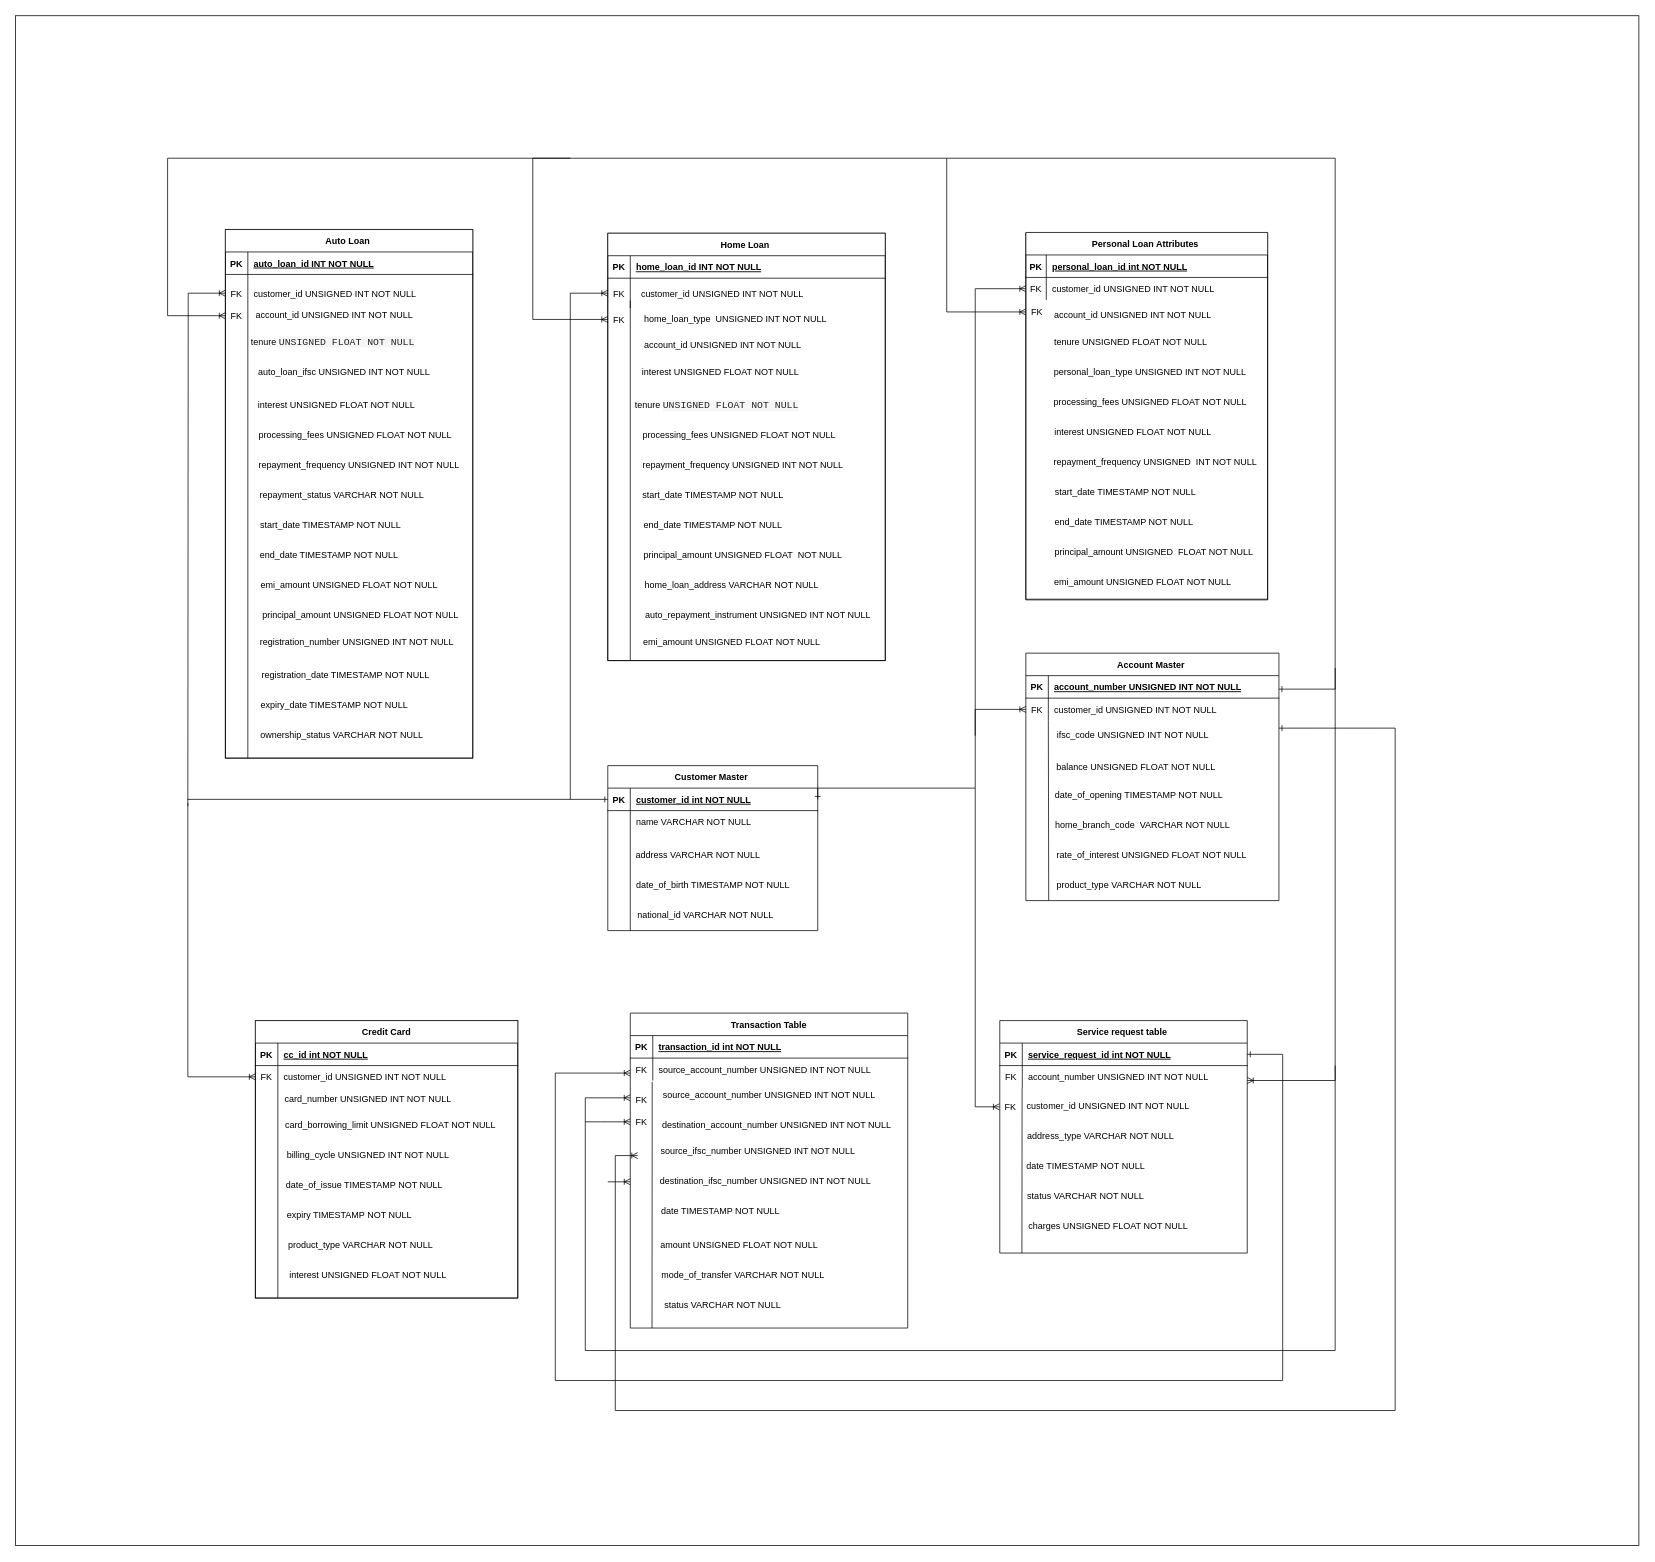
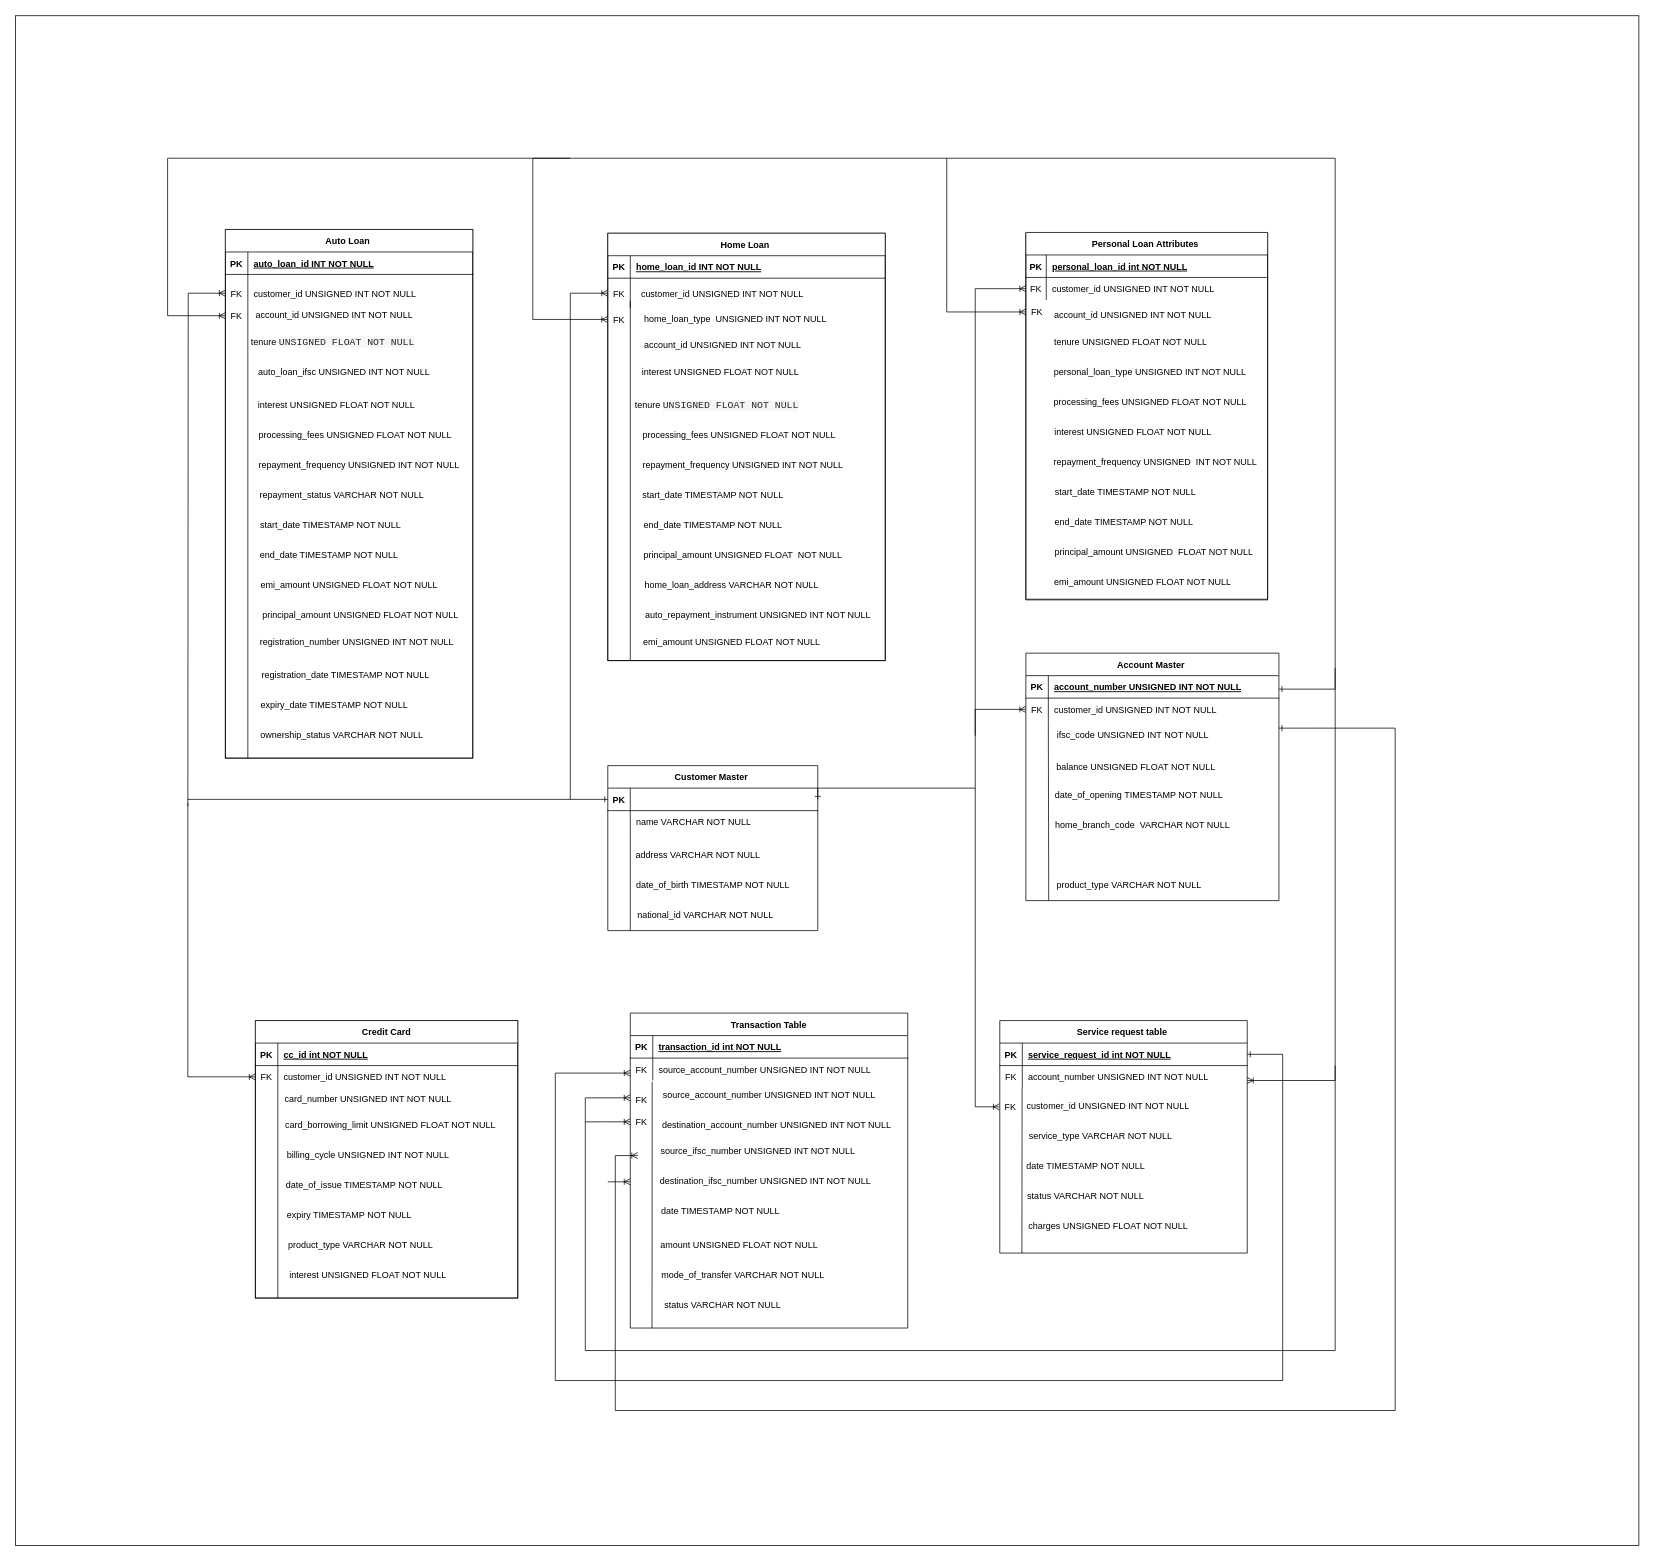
- <mxCell id="10" value="customer_id int NOT NULL " style="shape=partialRectangle;overflow=hidden;connectable=0;fillColor=none;top=0;left=0;bottom=0;right=0;align=left;spacingLeft=6;fontStyle=5;" parent="8" vertex="1"><mxGeometry x="30" width="250" height="30" as="geometry"><mxRectangle width="250" height="30" as="alternateBounds" /></mxGeometry></mxCell>
- <mxCell id="128" value="rate_of_interest UNSIGNED FLOAT NOT NULL" style="text;html=1;align=center;verticalAlign=middle;resizable=0;points=[];autosize=1;strokeColor=none;fillColor=none;" parent="1" vertex="1"><mxGeometry x="1400" y="1130" width="270" height="20" as="geometry" /></mxCell>
- <mxCell id="113" value="address_type VARCHAR NOT NULL" style="text;html=1;align=center;verticalAlign=middle;resizable=0;points=[];autosize=1;strokeColor=none;fillColor=none;" parent="1" vertex="1"><mxGeometry x="1362.25" y="1505" width="210" height="20" as="geometry" /></mxCell>
+ <mxCell id="113" value="service_type VARCHAR NOT NULL" style="text;html=1;align=center;verticalAlign=middle;resizable=0;points=[];autosize=1;strokeColor=none;fillColor=none;" parent="1" vertex="1"><mxGeometry x="1362.25" y="1505" width="210" height="20" as="geometry" /></mxCell>
